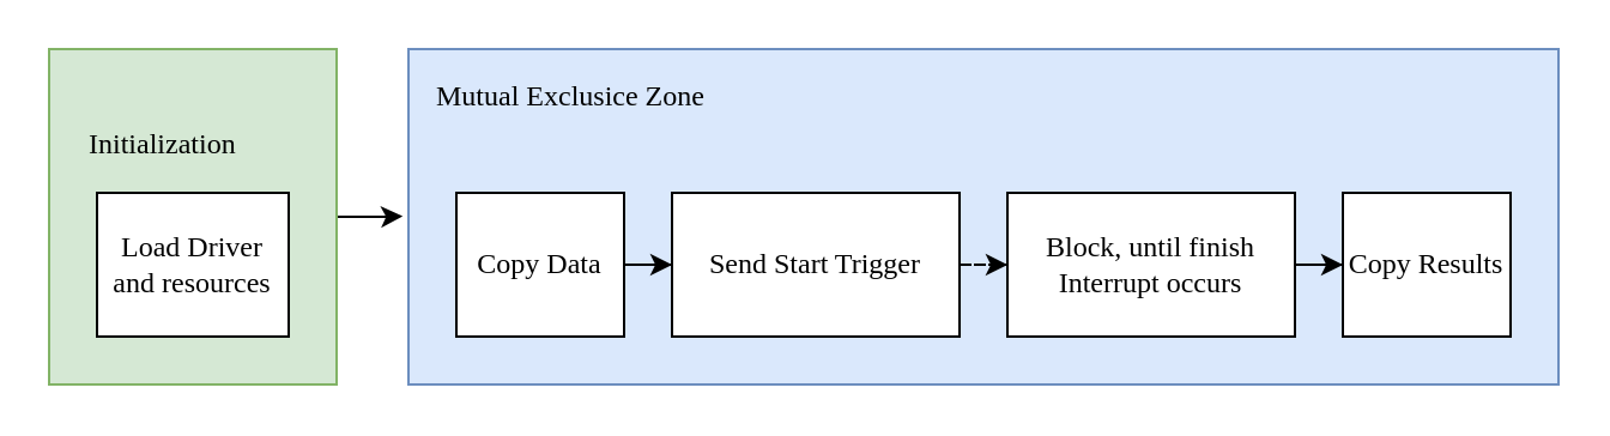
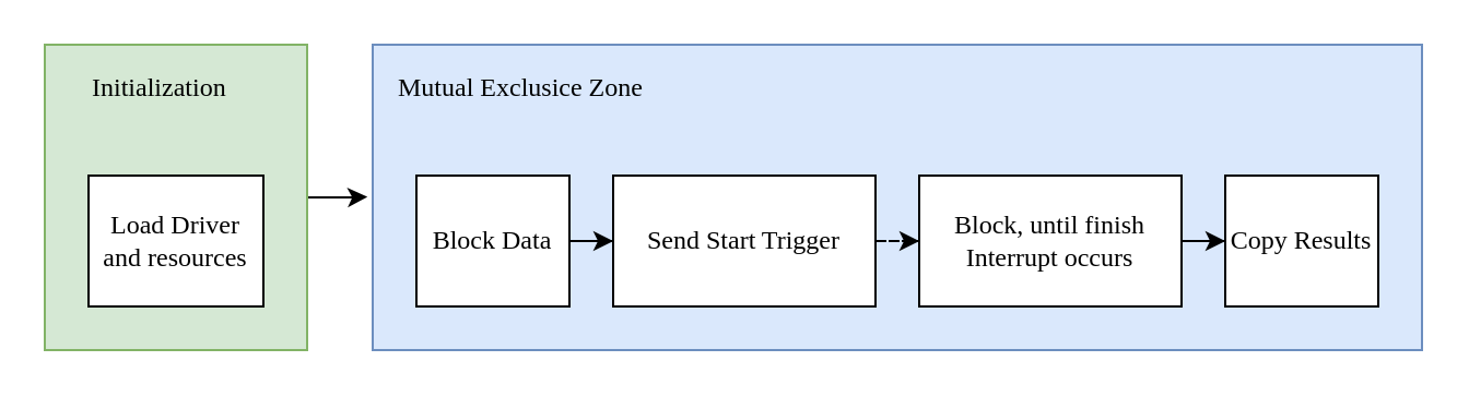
- <mxCell id="14" value="Initialization" style="text;html=1;align=left;verticalAlign=middle;whiteSpace=wrap;rounded=0;fontFamily=Times;FType=g;" vertex="1" parent="1"><mxGeometry x="35" y="50" width="90" height="20" as="geometry" /></mxCell>
+ <mxCell id="14" value="Initialization" style="text;html=1;align=left;verticalAlign=middle;whiteSpace=wrap;rounded=0;fontFamily=Times;FType=g;" vertex="1" parent="1"><mxGeometry x="40" y="30" width="90" height="20" as="geometry" /></mxCell>
- <mxCell id="7" value="Copy Data" style="rounded=0;whiteSpace=wrap;html=1;fontFamily=Times;FType=g;" vertex="1" parent="1"><mxGeometry x="190" y="80" width="70" height="60" as="geometry" /></mxCell>
+ <mxCell id="7" value="Block Data" style="rounded=0;whiteSpace=wrap;html=1;fontFamily=Times;FType=g;" vertex="1" parent="1"><mxGeometry x="190" y="80" width="70" height="60" as="geometry" /></mxCell>
